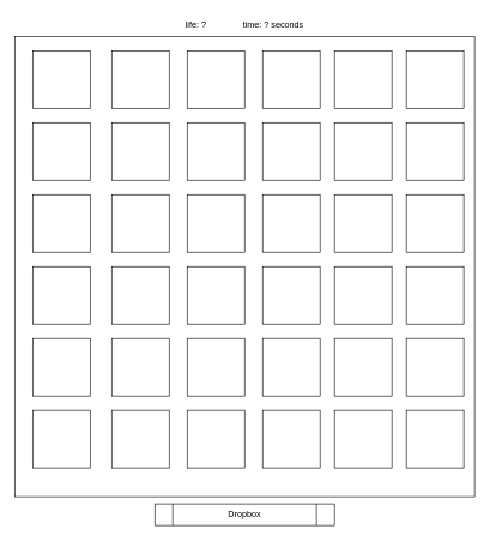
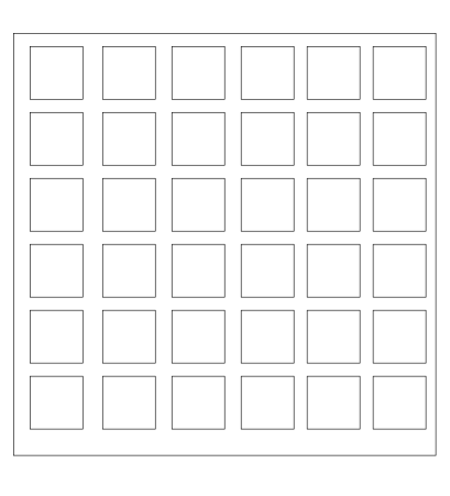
- <mxCell id="2" value="life: ?&lt;span style=&quot;white-space: pre&quot;&gt;&#09;&lt;/span&gt;&lt;span style=&quot;white-space: pre&quot;&gt;&#09;&lt;/span&gt;time: ? seconds" style="text;html=1;strokeColor=none;fillColor=none;align=center;verticalAlign=middle;whiteSpace=wrap;rounded=0;" vertex="1" parent="1"><mxGeometry x="130" y="20" width="420" height="30" as="geometry" /></mxCell>
- <mxCell id="40" value="Dropbox" style="shape=process;whiteSpace=wrap;html=1;backgroundOutline=1;" vertex="1" parent="1"><mxGeometry x="215" y="700" width="250" height="30" as="geometry" /></mxCell>
